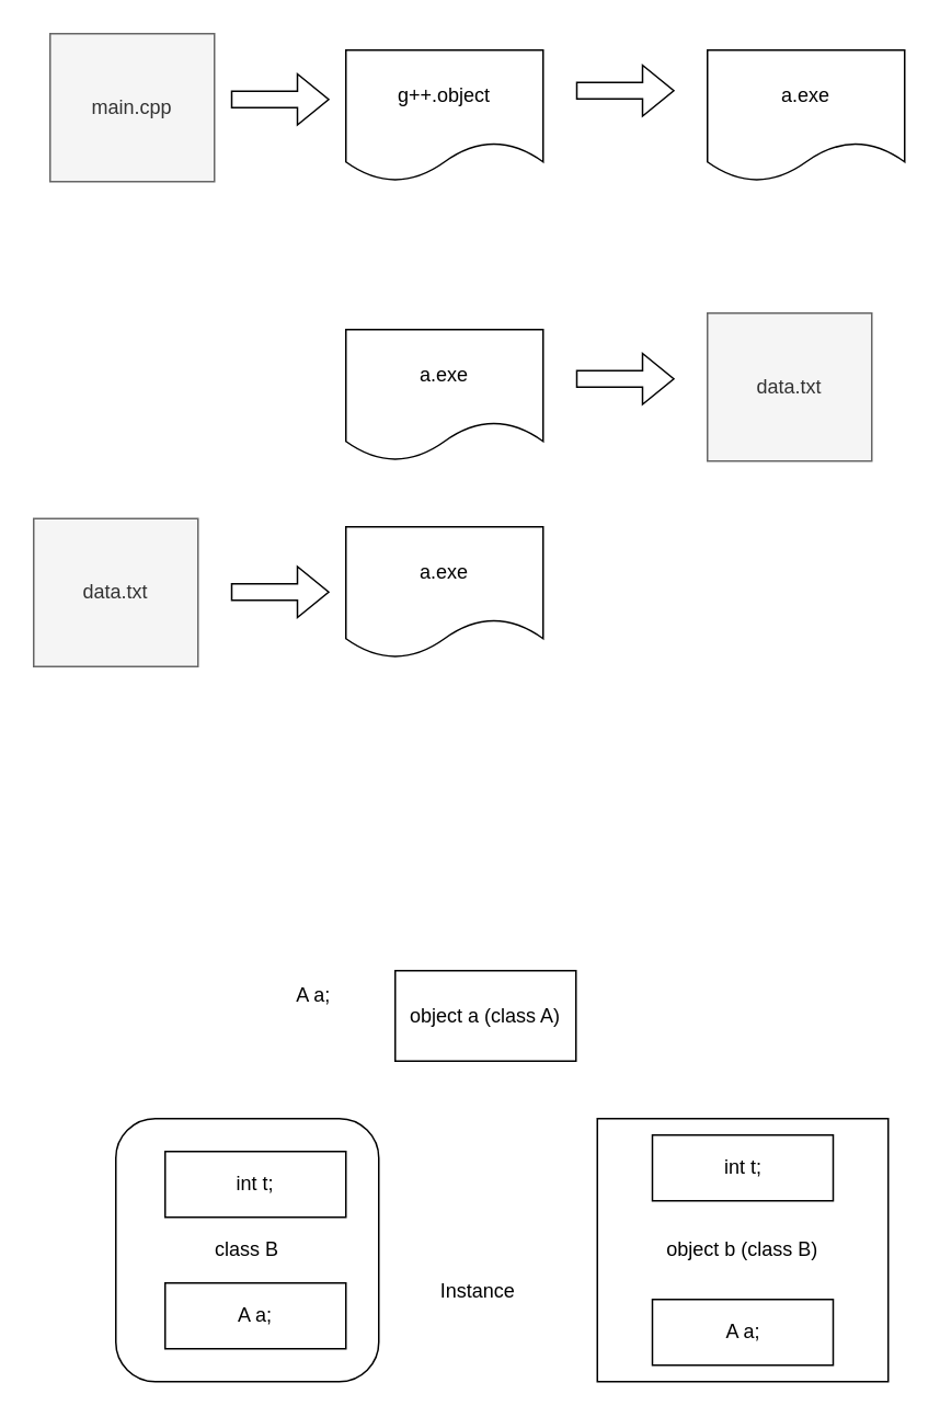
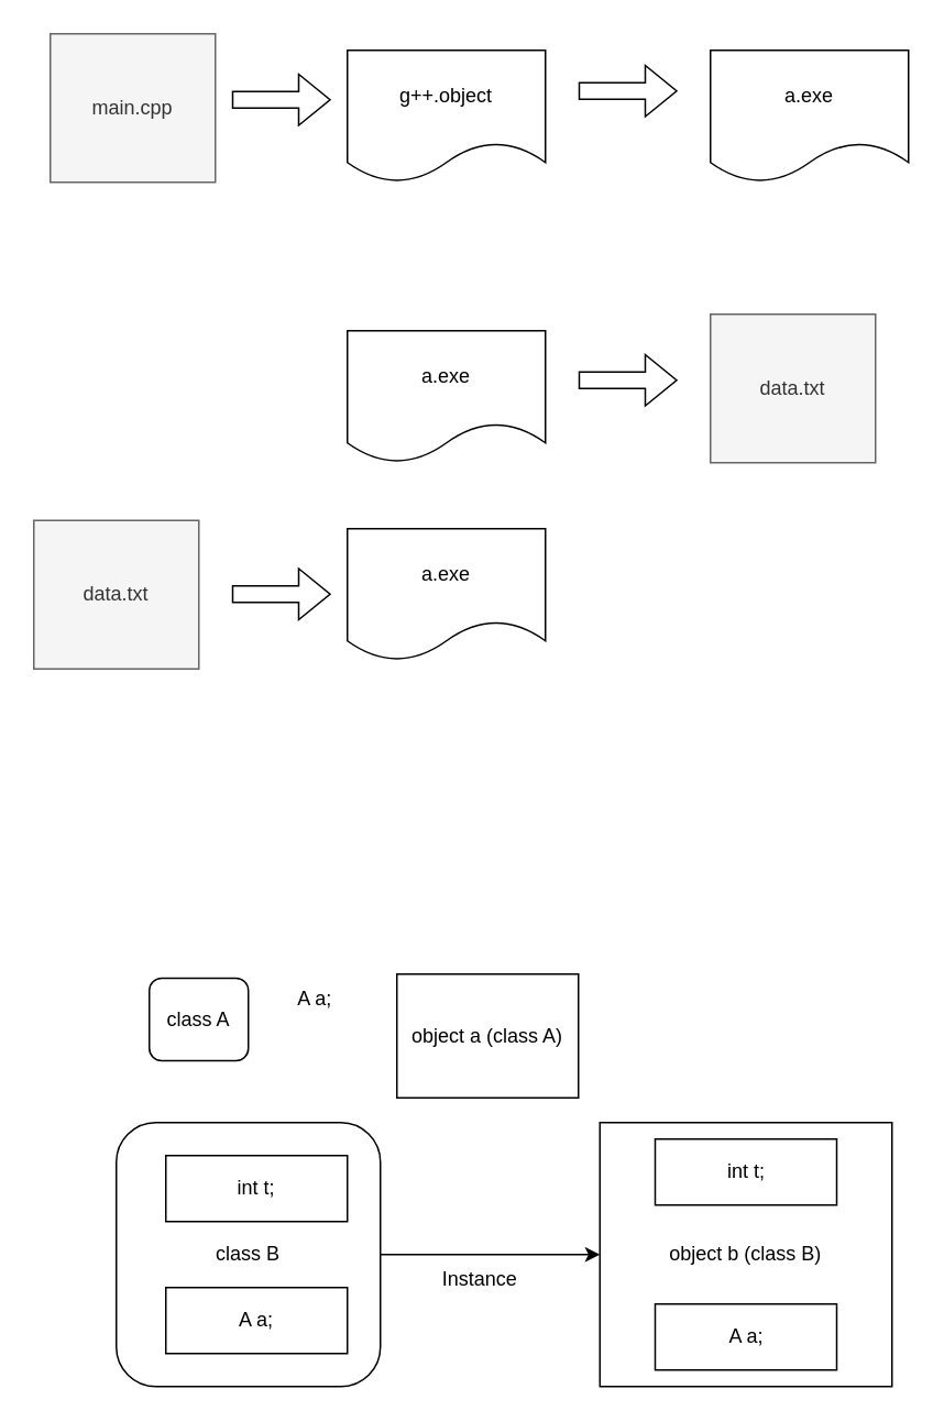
+ <mxCell id="13" value="class A" style="rounded=1;whiteSpace=wrap;html=1;" vertex="1" parent="1"><mxGeometry x="90" y="592.5" width="60" height="50" as="geometry" /></mxCell>
- <mxCell id="14" value="object a (class A)" style="rounded=0;whiteSpace=wrap;html=1;" vertex="1" parent="1"><mxGeometry x="240" y="590" width="110" height="55" as="geometry" /></mxCell>
+ <mxCell id="14" value="object a (class A)" style="rounded=0;whiteSpace=wrap;html=1;" vertex="1" parent="1"><mxGeometry x="240" y="590" width="110" height="75" as="geometry" /></mxCell>
+ <mxCell id="15" style="edgeStyle=orthogonalEdgeStyle;rounded=0;orthogonalLoop=1;jettySize=auto;html=1;entryX=0;entryY=0.5;entryDx=0;entryDy=0;" edge="1" parent="1" source="16" target="18"><mxGeometry relative="1" as="geometry" /></mxCell>
- <mxCell id="23" value="Instance" style="text;html=1;align=center;verticalAlign=middle;resizable=0;points=[];autosize=1;strokeColor=none;fillColor=none;" vertex="1" parent="1"><mxGeometry x="255" y="770" width="70" height="30" as="geometry" /></mxCell>
+ <mxCell id="23" value="Instance" style="text;html=1;align=center;verticalAlign=middle;resizable=0;points=[];autosize=1;strokeColor=none;fillColor=none;" vertex="1" parent="1"><mxGeometry x="255" y="760" width="70" height="30" as="geometry" /></mxCell>
